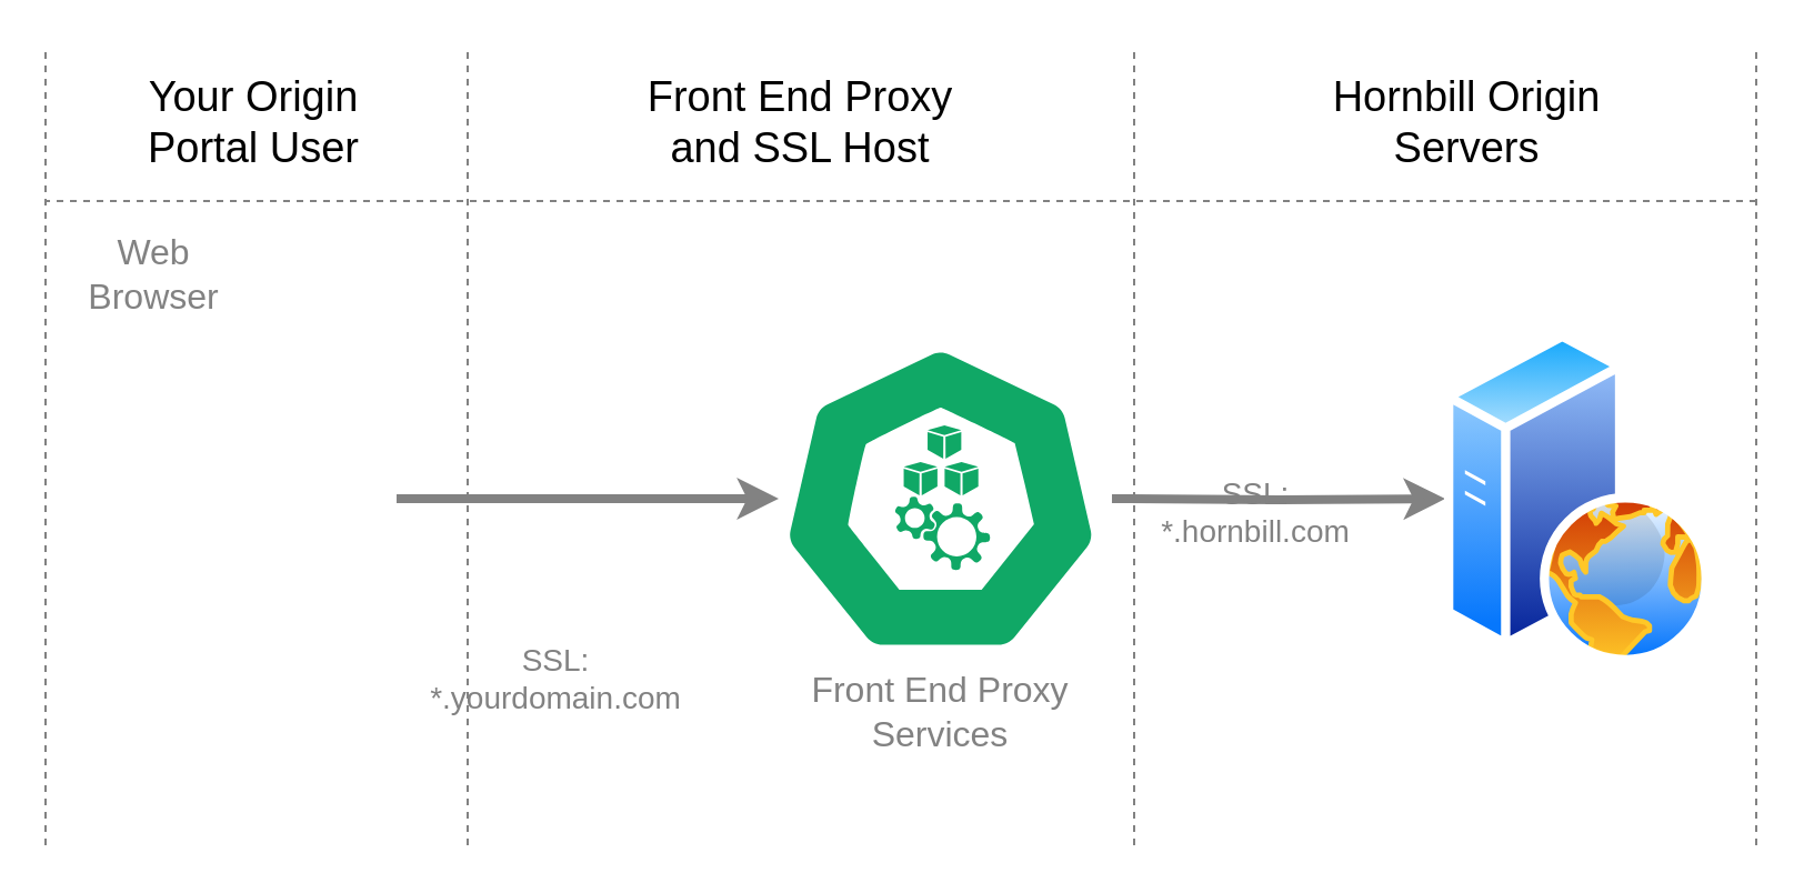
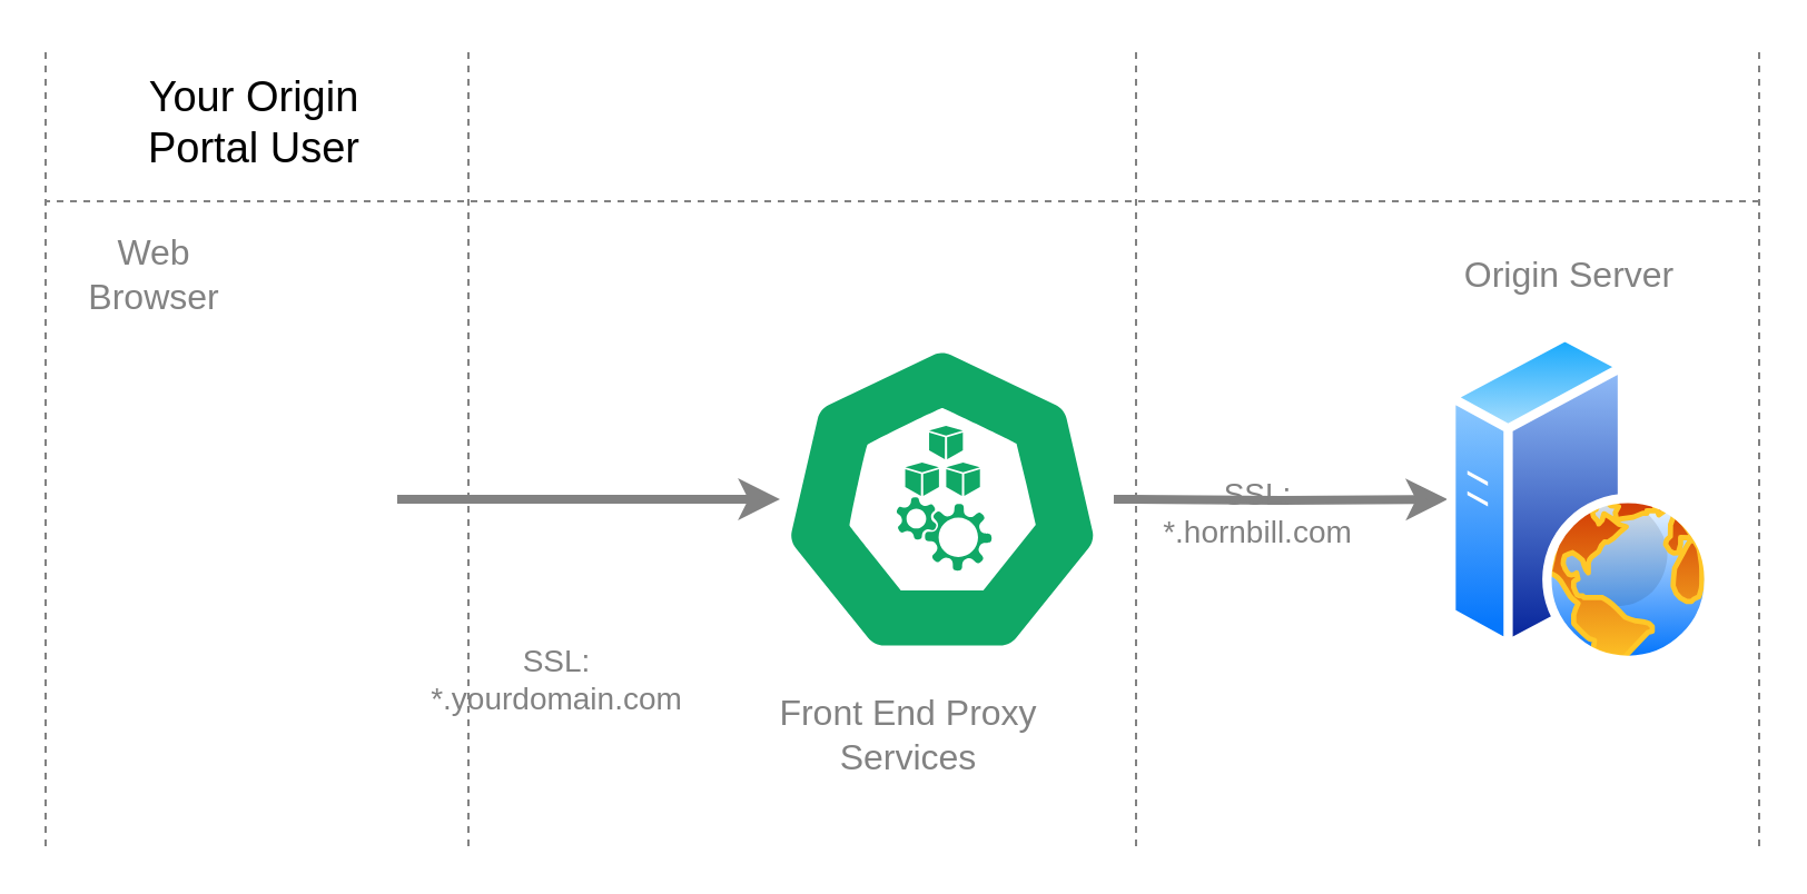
- <mxCell id="18" value="Front End Proxy and SSL Host" style="text;strokeColor=none;align=center;fillColor=none;html=1;verticalAlign=middle;whiteSpace=wrap;rounded=0;fontSize=19;" vertex="1" parent="1"><mxGeometry x="290" y="40" width="140" height="30" as="geometry" /></mxCell>
- <mxCell id="19" value="Hornbill Origin Servers" style="text;strokeColor=none;align=center;fillColor=none;html=1;verticalAlign=middle;whiteSpace=wrap;rounded=0;fontSize=19;" vertex="1" parent="1"><mxGeometry x="590" y="40" width="140" height="30" as="geometry" /></mxCell>
+ <mxCell id="9" value="Origin Server" style="text;strokeColor=none;align=center;fillColor=none;html=1;verticalAlign=middle;whiteSpace=wrap;rounded=0;fontSize=16;fontColor=#828282;" vertex="1" parent="1"><mxGeometry x="640" y="108" width="130" height="30" as="geometry" /></mxCell>
- <mxCell id="8" value="Front End Proxy Services" style="text;strokeColor=none;align=center;fillColor=none;html=1;verticalAlign=middle;whiteSpace=wrap;rounded=0;fontSize=16;fontColor=#828282;" vertex="1" parent="1"><mxGeometry x="342.92" y="299" width="160" height="41" as="geometry" /></mxCell>
+ <mxCell id="8" value="Front End Proxy Services" style="text;strokeColor=none;align=center;fillColor=none;html=1;verticalAlign=middle;whiteSpace=wrap;rounded=0;fontSize=16;fontColor=#828282;" vertex="1" parent="1"><mxGeometry x="327.92" y="309" width="160" height="41" as="geometry" /></mxCell>
